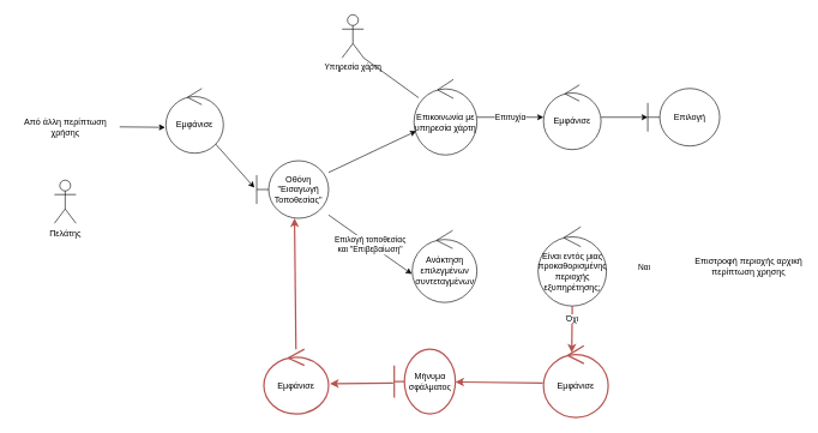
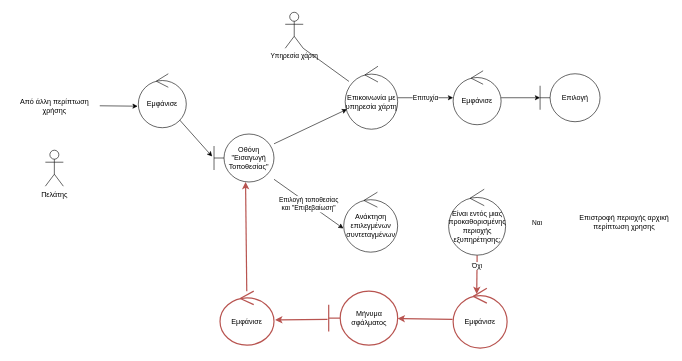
- <mxCell id="20" value="Μήνυμα σφάλματος" style="shape=umlBoundary;whiteSpace=wrap;html=1;strokeWidth=2;strokeColor=#B85450;" parent="1" vertex="1"><mxGeometry x="547.5" y="485" width="85" height="90" as="geometry" /></mxCell>
+ <mxCell id="20" value="Μήνυμα σφάλματος" style="shape=umlBoundary;whiteSpace=wrap;html=1;strokeWidth=2;strokeColor=#B85450;" parent="1" vertex="1"><mxGeometry x="547.5" y="485" width="115" height="90" as="geometry" /></mxCell>
